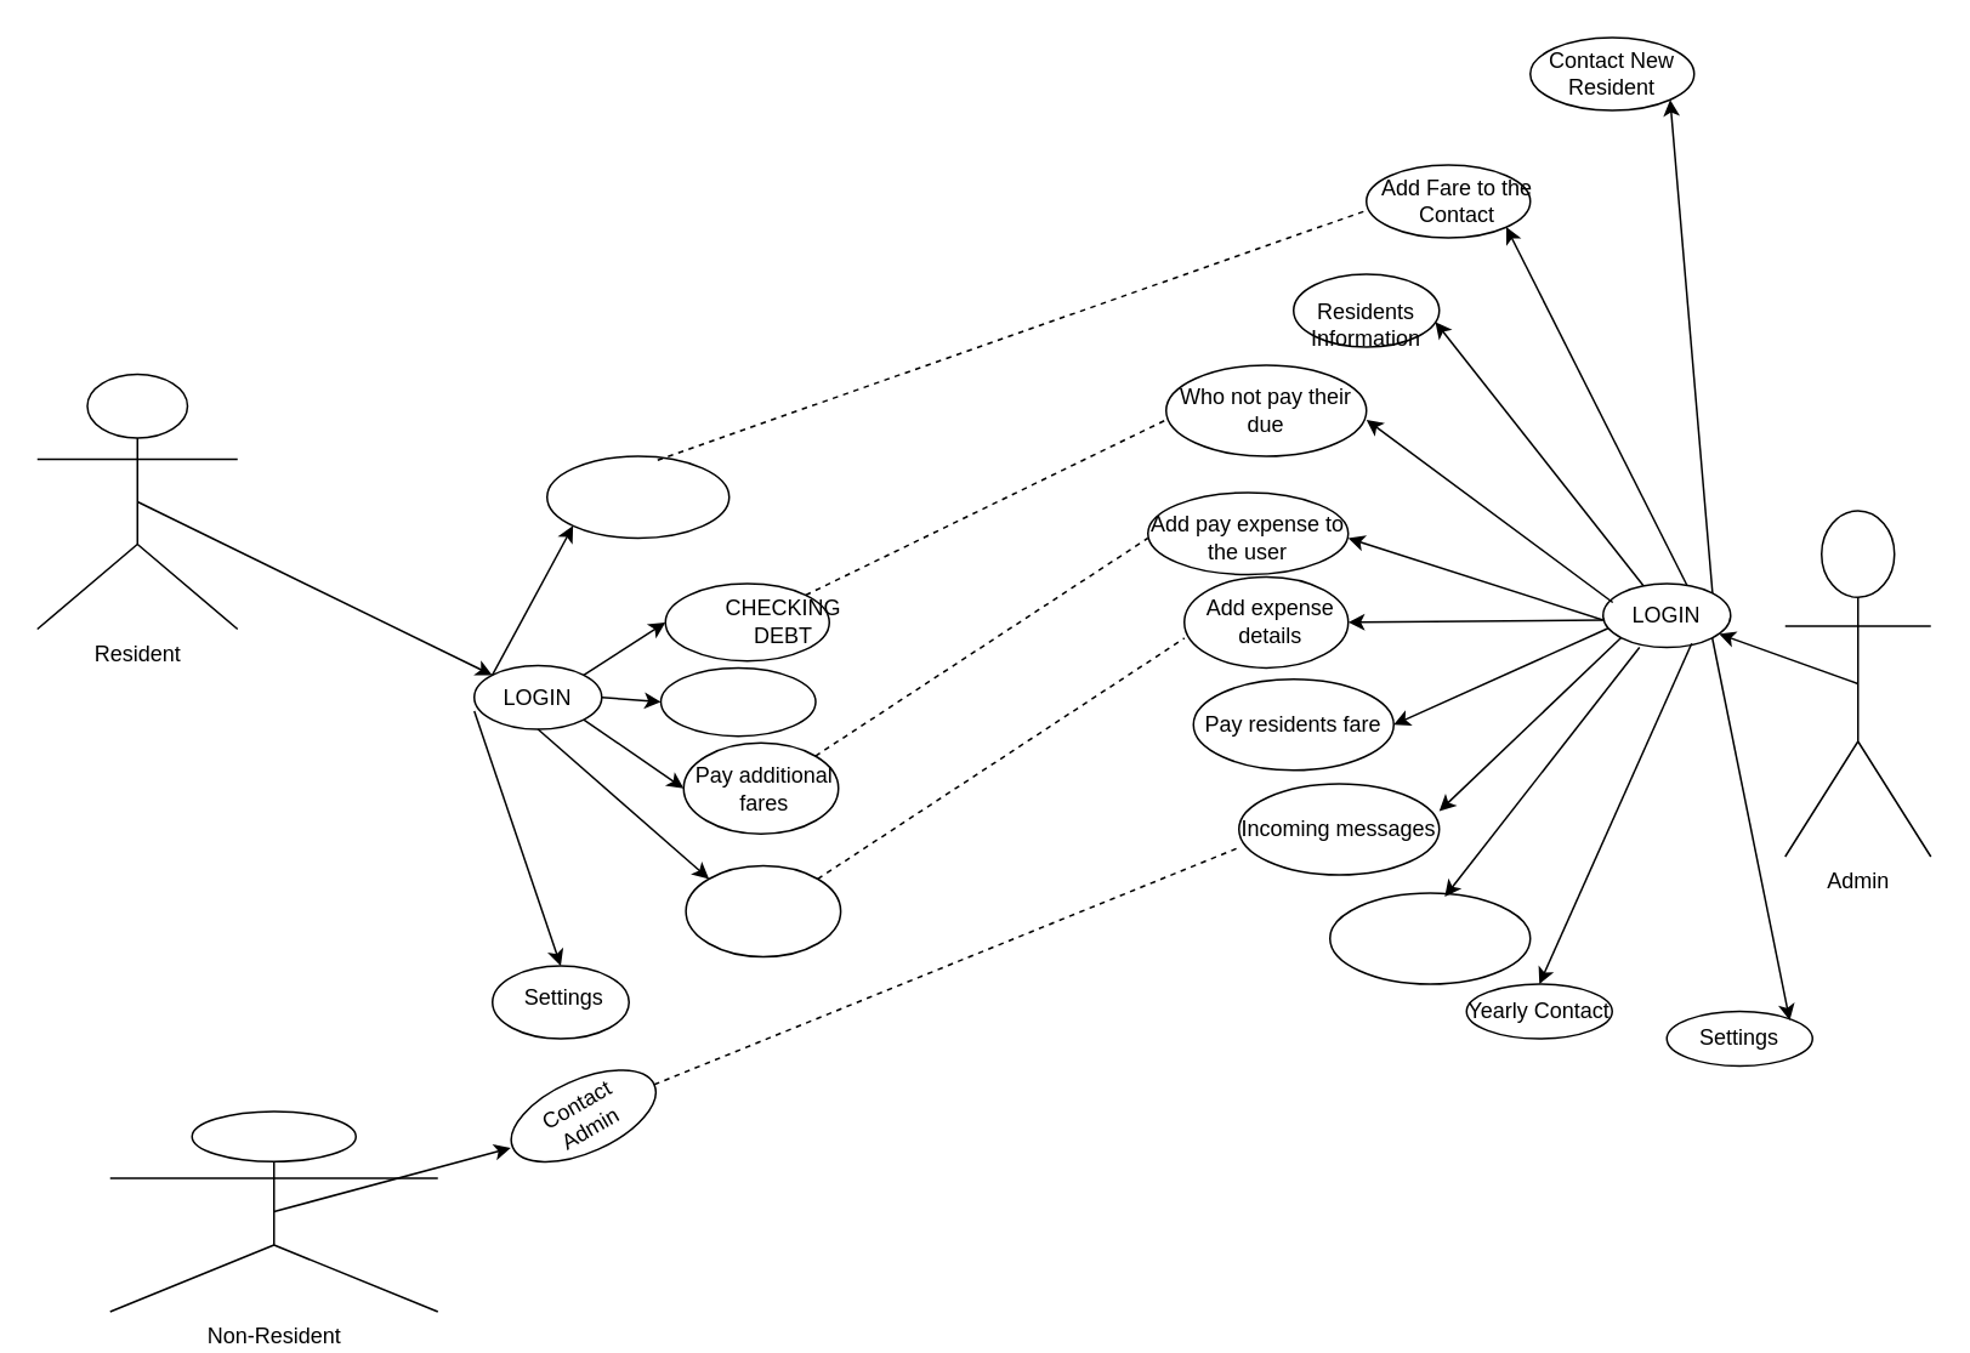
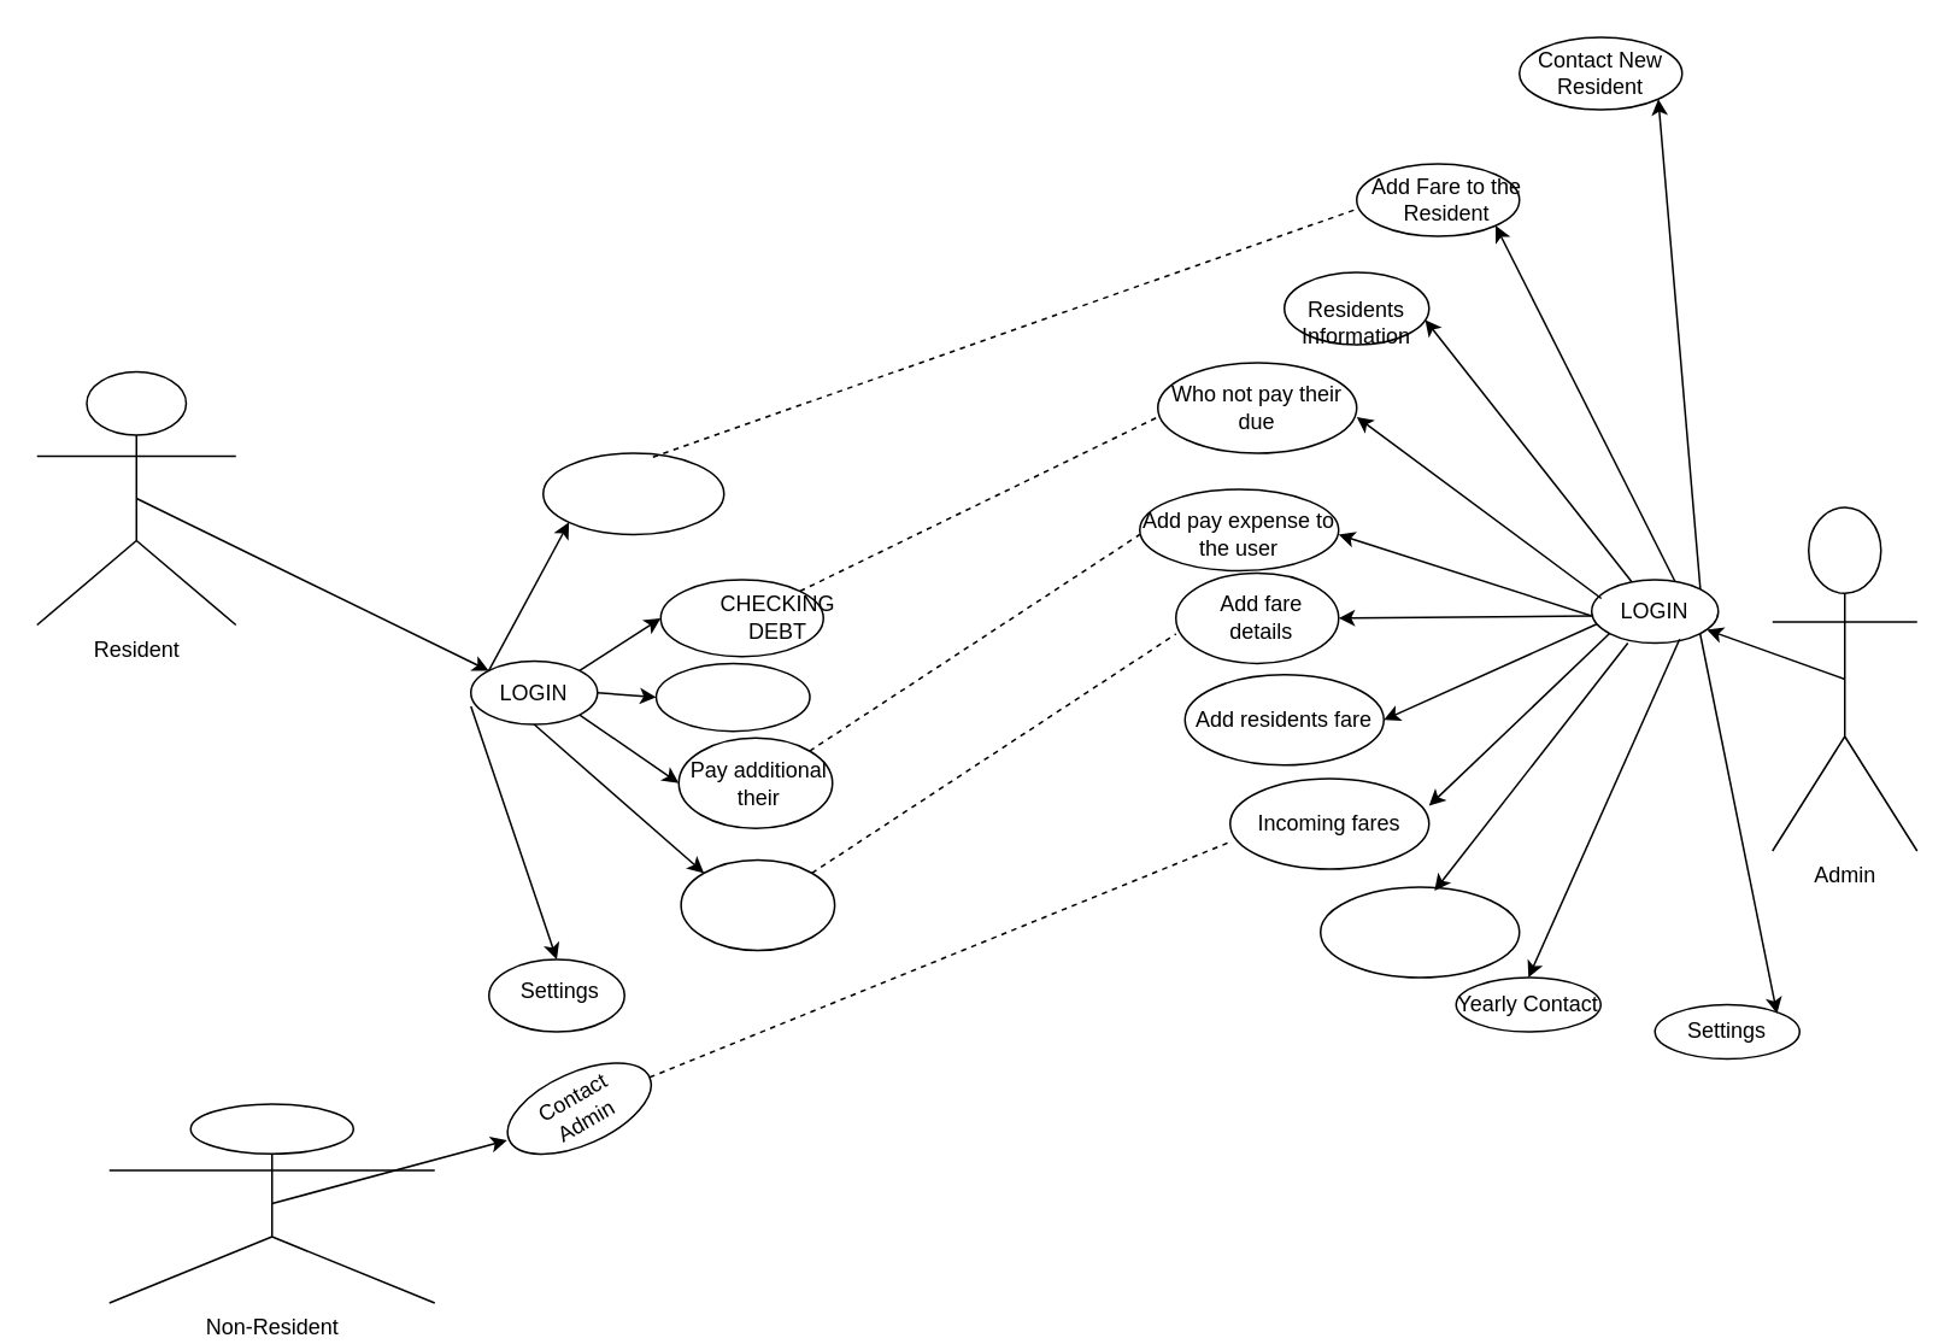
- <mxCell id="27" value="Add Fare to the Contact" style="text;html=1;strokeColor=none;fillColor=none;align=center;verticalAlign=middle;whiteSpace=wrap;rounded=0;" vertex="1" parent="1"><mxGeometry x="750" y="100" width="100" height="20" as="geometry" /></mxCell>
+ <mxCell id="27" value="Add Fare to the Resident" style="text;html=1;strokeColor=none;fillColor=none;align=center;verticalAlign=middle;whiteSpace=wrap;rounded=0;" vertex="1" parent="1"><mxGeometry x="750" y="100" width="100" height="20" as="geometry" /></mxCell>
- <mxCell id="37" value="Add expense details" style="text;html=1;strokeColor=none;fillColor=none;align=center;verticalAlign=middle;whiteSpace=wrap;rounded=0;" vertex="1" parent="1"><mxGeometry x="655" y="331.25" width="85" height="20" as="geometry" /></mxCell>
+ <mxCell id="37" value="Add fare details" style="text;html=1;strokeColor=none;fillColor=none;align=center;verticalAlign=middle;whiteSpace=wrap;rounded=0;" vertex="1" parent="1"><mxGeometry x="655" y="331.25" width="85" height="20" as="geometry" /></mxCell>
- <mxCell id="39" value="Pay residents fare" style="text;html=1;strokeColor=none;fillColor=none;align=center;verticalAlign=middle;whiteSpace=wrap;rounded=0;" vertex="1" parent="1"><mxGeometry x="655" y="387.5" width="110" height="20" as="geometry" /></mxCell>
+ <mxCell id="39" value="Add residents fare" style="text;html=1;strokeColor=none;fillColor=none;align=center;verticalAlign=middle;whiteSpace=wrap;rounded=0;" vertex="1" parent="1"><mxGeometry x="655" y="387.5" width="110" height="20" as="geometry" /></mxCell>
- <mxCell id="14" value="Pay additional fares" style="text;html=1;strokeColor=none;fillColor=none;align=center;verticalAlign=middle;whiteSpace=wrap;rounded=0;" vertex="1" parent="1"><mxGeometry x="372.5" y="422.5" width="92.5" height="20" as="geometry" /></mxCell>
+ <mxCell id="14" value="Pay additional their" style="text;html=1;strokeColor=none;fillColor=none;align=center;verticalAlign=middle;whiteSpace=wrap;rounded=0;" vertex="1" parent="1"><mxGeometry x="372.5" y="422.5" width="92.5" height="20" as="geometry" /></mxCell>
- <mxCell id="41" value="Incoming messages" style="text;html=1;strokeColor=none;fillColor=none;align=center;verticalAlign=middle;whiteSpace=wrap;rounded=0;" vertex="1" parent="1"><mxGeometry x="680" y="445" width="110" height="20" as="geometry" /></mxCell>
+ <mxCell id="41" value="Incoming fares" style="text;html=1;strokeColor=none;fillColor=none;align=center;verticalAlign=middle;whiteSpace=wrap;rounded=0;" vertex="1" parent="1"><mxGeometry x="680" y="445" width="110" height="20" as="geometry" /></mxCell>
